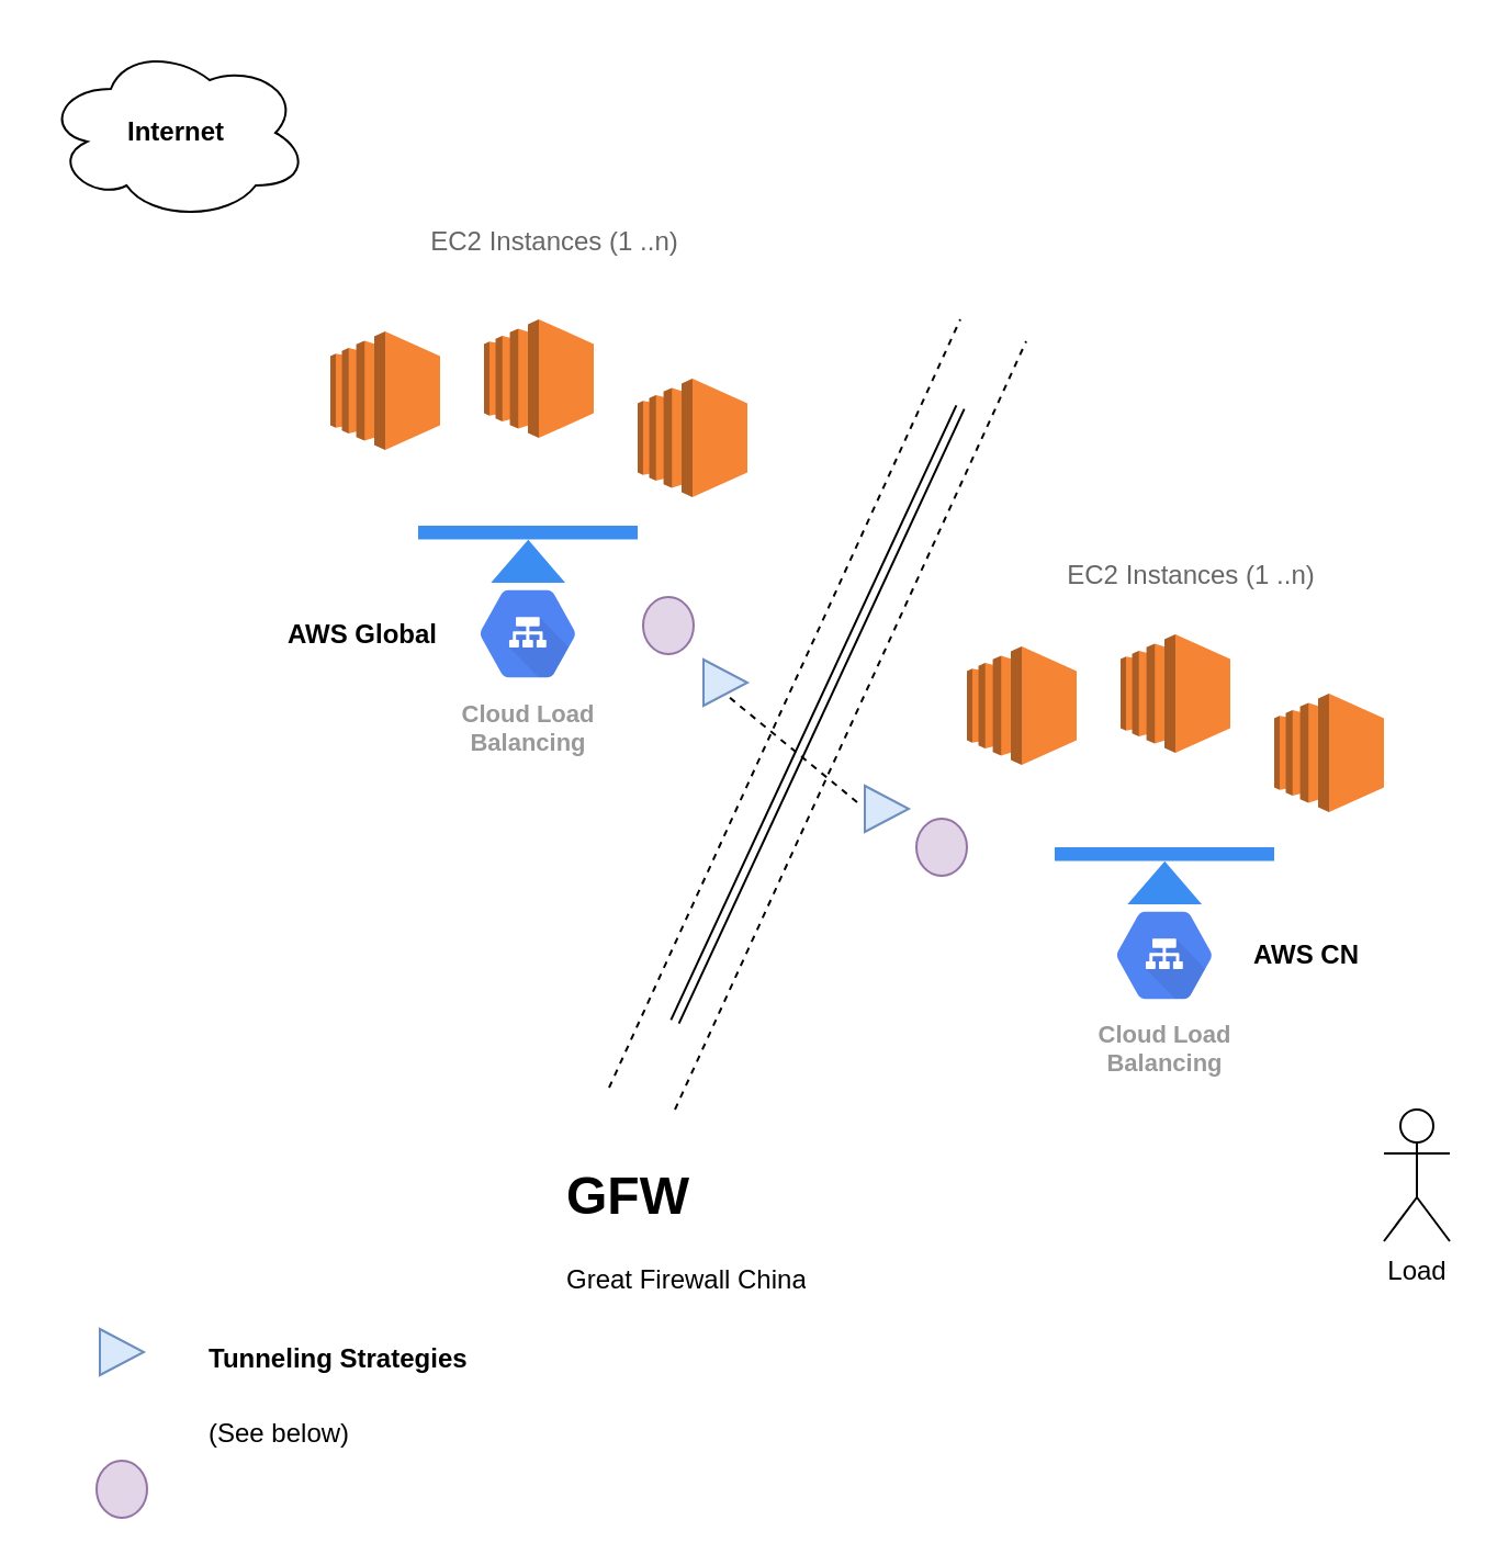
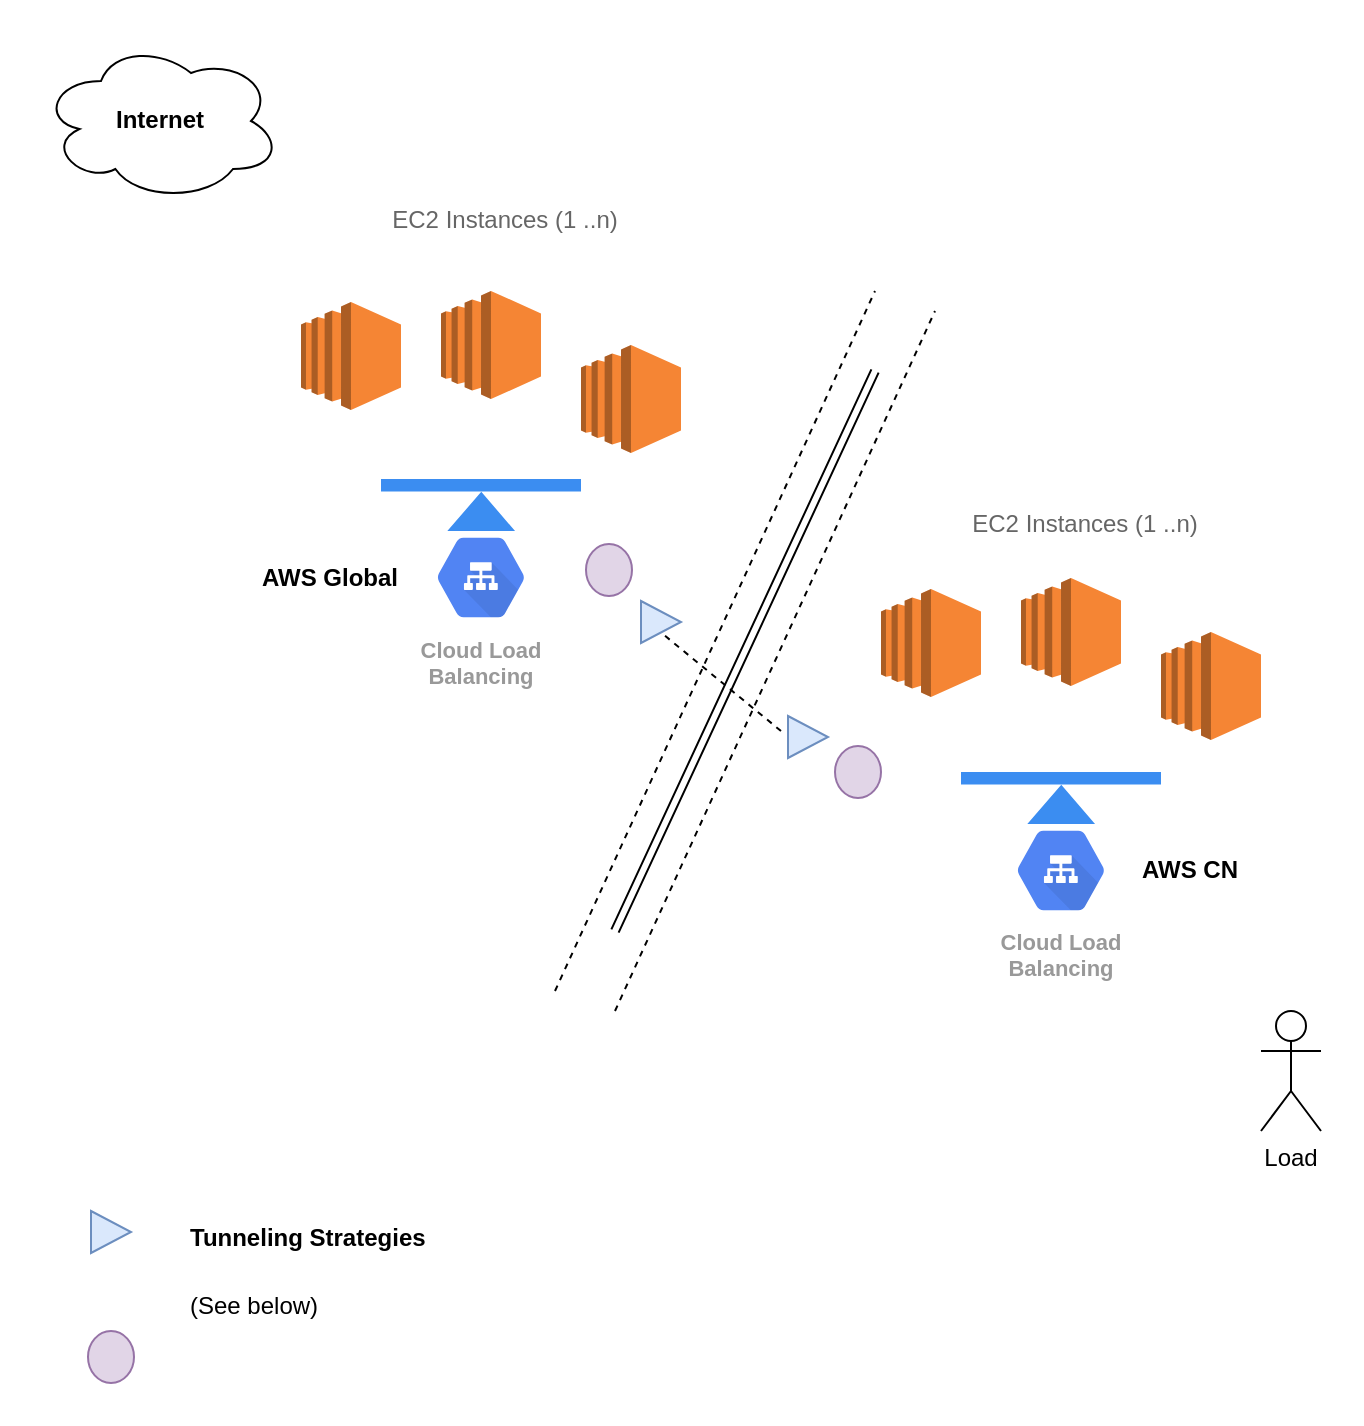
- <mxCell id="17" value="&lt;h1&gt;GFW&lt;/h1&gt;&lt;p&gt;Great Firewall China&lt;/p&gt;" style="text;html=1;strokeColor=none;fillColor=none;spacing=5;spacingTop=-20;whiteSpace=wrap;overflow=hidden;rounded=0;" vertex="1" parent="1"><mxGeometry x="252.5" y="525" width="125" height="80" as="geometry" /></mxCell>
